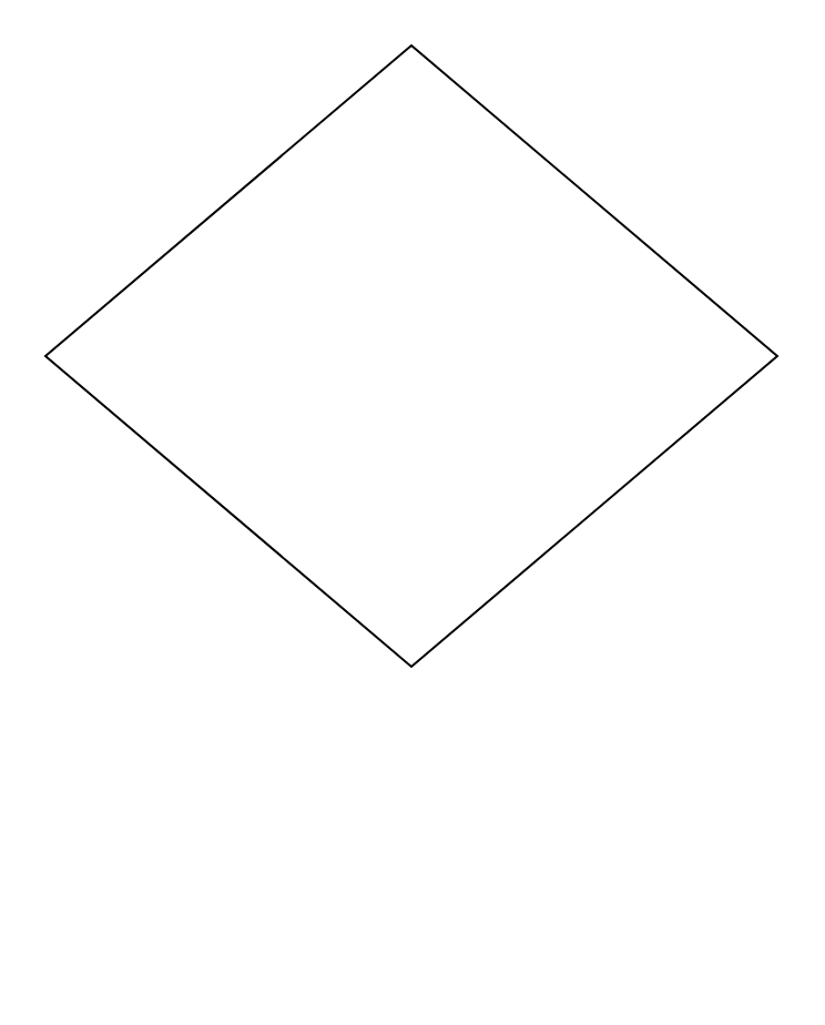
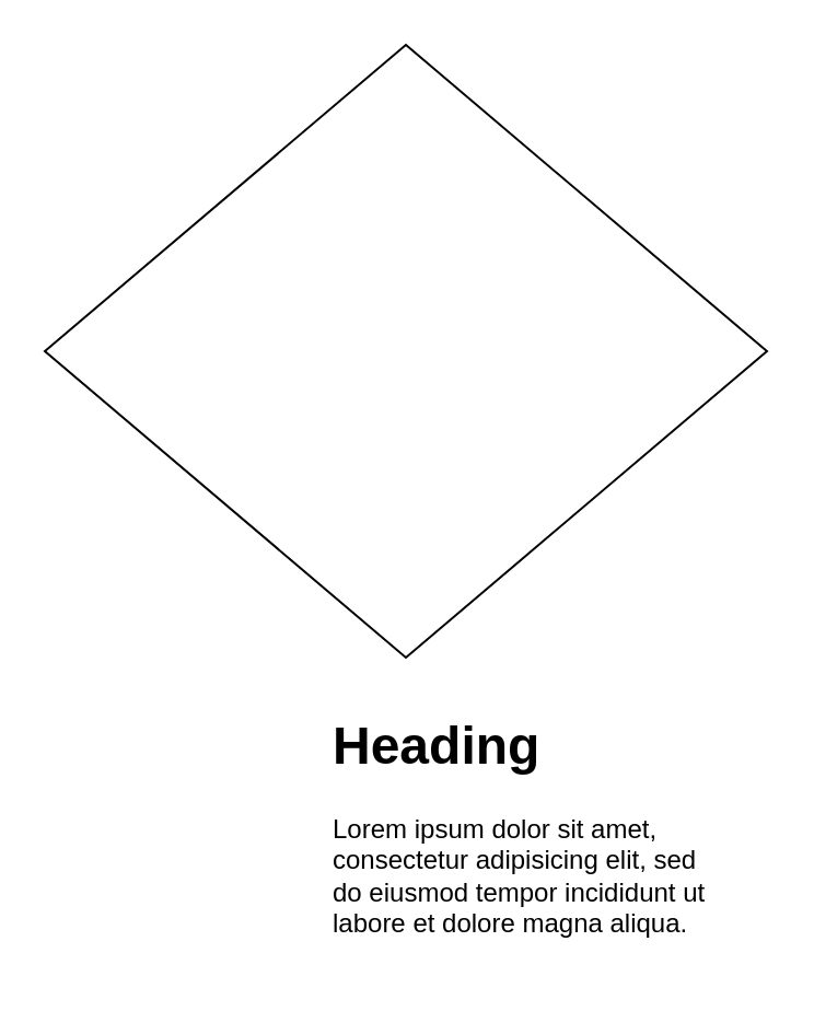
+ <mxCell id="3" value="&lt;h1 style=&quot;margin-top: 0px;&quot;&gt;Heading&lt;/h1&gt;&lt;p&gt;Lorem ipsum dolor sit amet, consectetur adipisicing elit, sed do eiusmod tempor incididunt ut labore et dolore magna aliqua.&lt;/p&gt;" style="text;html=1;whiteSpace=wrap;overflow=hidden;rounded=0;" vertex="1" parent="1"><mxGeometry x="150" y="320" width="180" height="120" as="geometry" /></mxCell>
